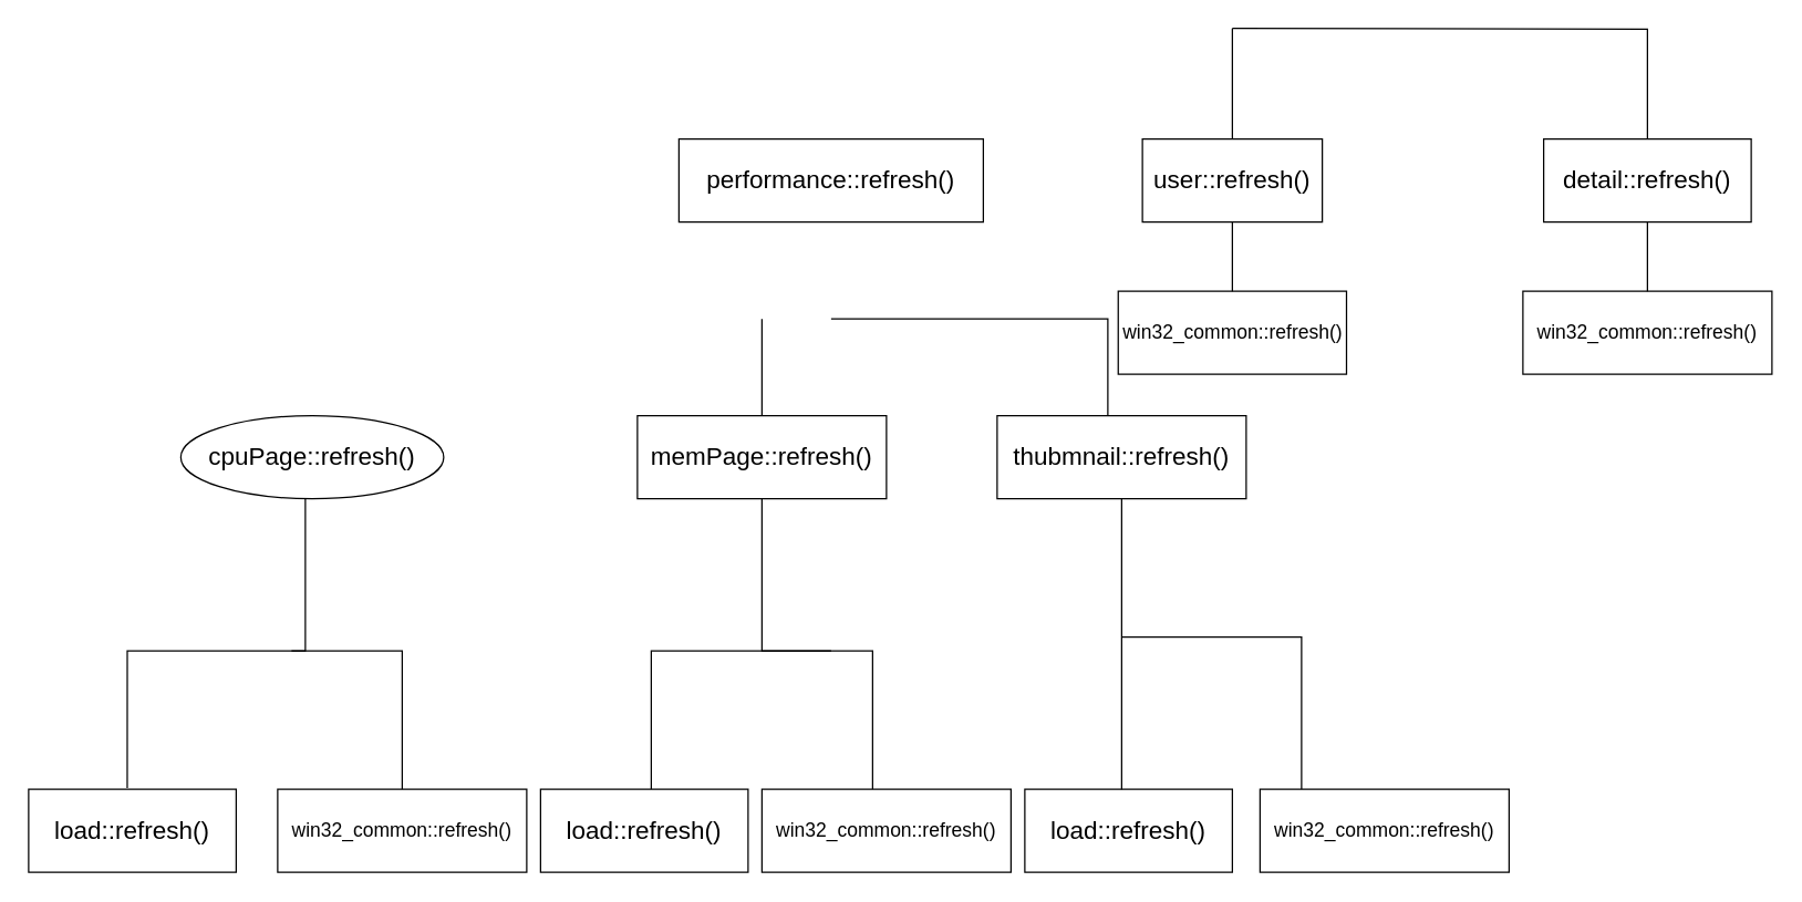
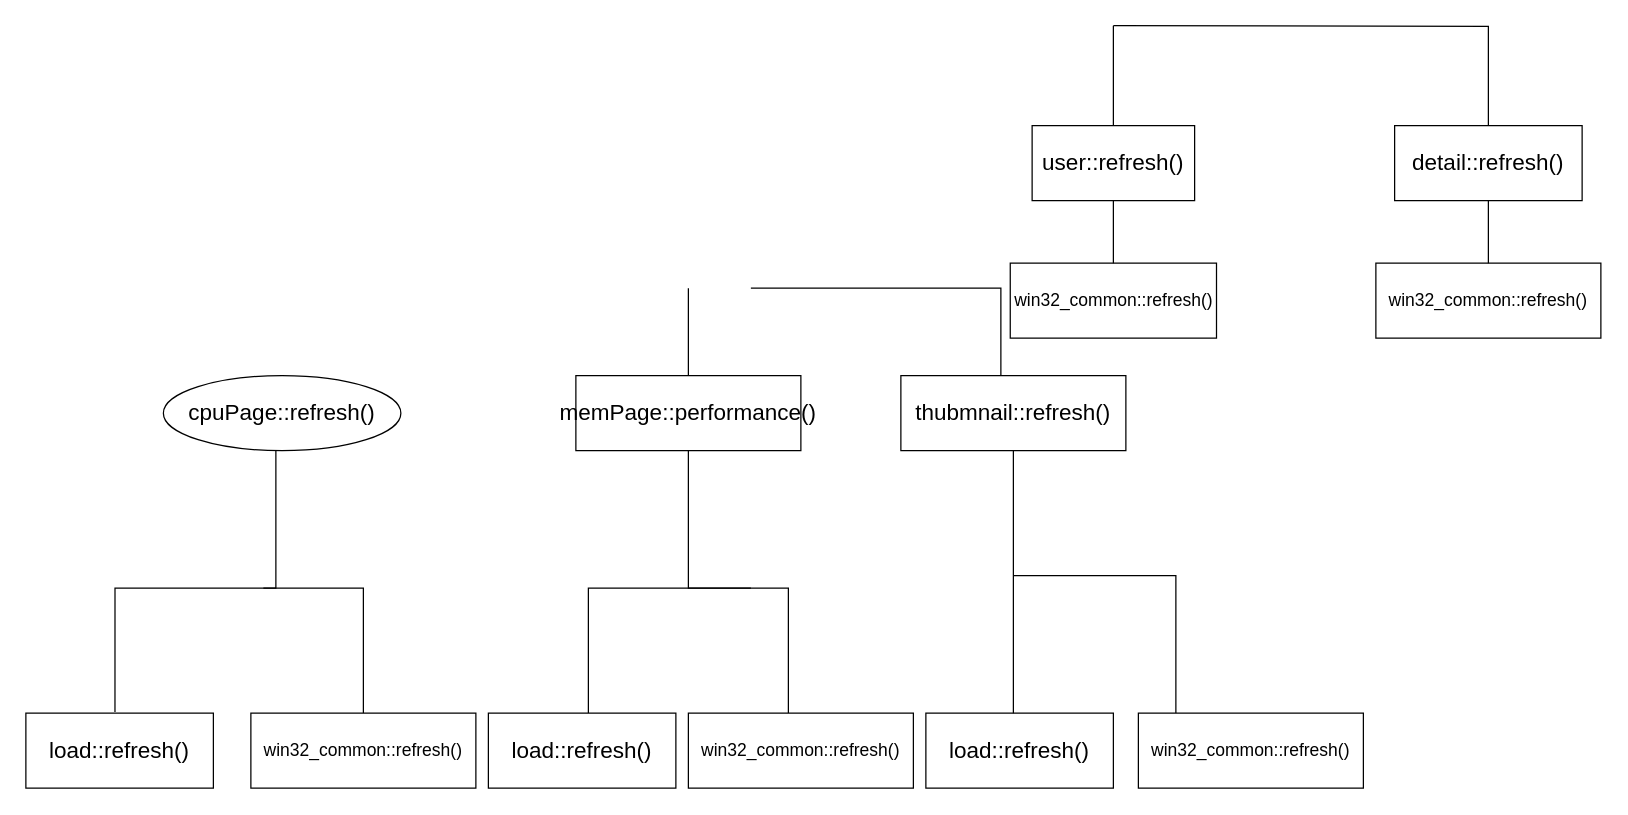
- <mxCell id="2" value="&lt;font style=&quot;font-size: 18px&quot;&gt;performance::refresh()&lt;/font&gt;" style="rounded=0;whiteSpace=wrap;html=1;" vertex="1" parent="1"><mxGeometry x="490" y="100" width="220" height="60" as="geometry" /></mxCell>
- <mxCell id="8" value="&lt;font style=&quot;font-size: 18px&quot;&gt;memPage&lt;/font&gt;&lt;span style=&quot;font-size: 18px&quot;&gt;::refresh()&lt;/span&gt;" style="rounded=0;whiteSpace=wrap;html=1;" vertex="1" parent="1"><mxGeometry x="460" y="300" width="180" height="60" as="geometry" /></mxCell>
+ <mxCell id="8" value="&lt;font style=&quot;font-size: 18px&quot;&gt;memPage&lt;/font&gt;&lt;span style=&quot;font-size: 18px&quot;&gt;::performance()&lt;/span&gt;" style="rounded=0;whiteSpace=wrap;html=1;" vertex="1" parent="1"><mxGeometry x="460" y="300" width="180" height="60" as="geometry" /></mxCell>
